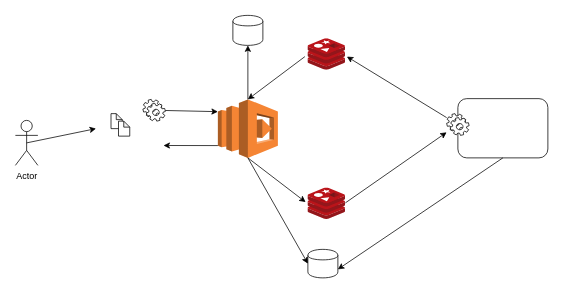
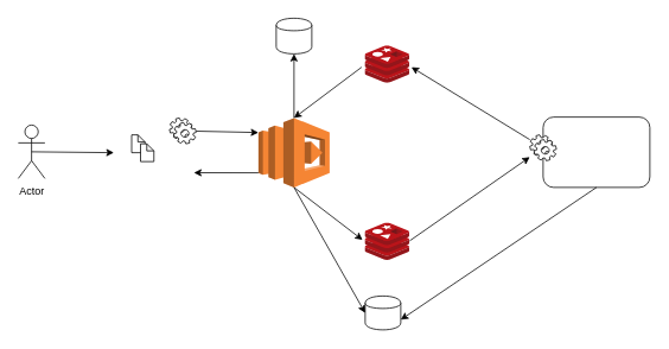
- <mxCell id="7" value="Actor" style="shape=umlActor;verticalLabelPosition=bottom;labelBackgroundColor=#ffffff;verticalAlign=top;html=1;outlineConnect=0;" vertex="1" parent="1"><mxGeometry x="20" y="160" width="30" height="60" as="geometry" /></mxCell>
+ <mxCell id="7" value="Actor" style="shape=umlActor;verticalLabelPosition=bottom;labelBackgroundColor=#ffffff;verticalAlign=top;html=1;outlineConnect=0;" vertex="1" parent="1"><mxGeometry x="20" y="140" width="30" height="60" as="geometry" /></mxCell>
